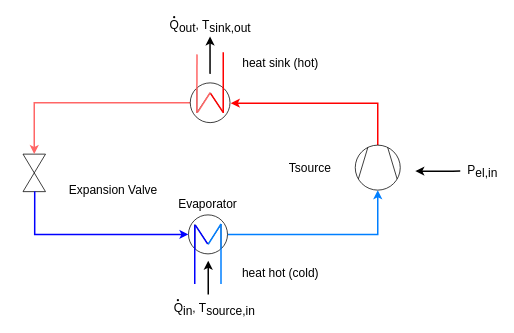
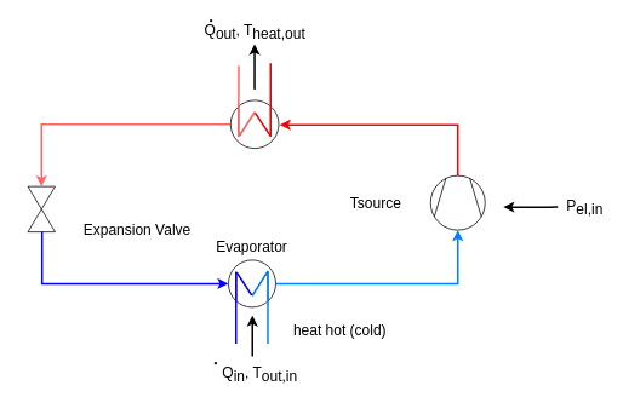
- <mxCell id="16" value="Q&lt;sub style=&quot;&quot;&gt;&lt;font style=&quot;font-size: 16px;&quot;&gt;out&lt;/font&gt;&lt;/sub&gt;, T&lt;span style=&quot;font-size: 16px;&quot;&gt;&lt;sub style=&quot;font-size: 16px;&quot;&gt;sink,out&lt;/sub&gt;&lt;/span&gt;" style="text;html=1;strokeColor=none;fillColor=none;align=center;verticalAlign=middle;whiteSpace=wrap;rounded=0;fontSize=16;" parent="1" vertex="1"><mxGeometry x="209.5" y="24" width="140" height="20" as="geometry" /></mxCell>
+ <mxCell id="16" value="Q&lt;sub style=&quot;&quot;&gt;&lt;font style=&quot;font-size: 16px;&quot;&gt;out&lt;/font&gt;&lt;/sub&gt;, T&lt;span style=&quot;font-size: 16px;&quot;&gt;&lt;sub style=&quot;font-size: 16px;&quot;&gt;heat,out&lt;/sub&gt;&lt;/span&gt;" style="text;html=1;strokeColor=none;fillColor=none;align=center;verticalAlign=middle;whiteSpace=wrap;rounded=0;fontSize=16;" parent="1" vertex="1"><mxGeometry x="209.5" y="24" width="140" height="20" as="geometry" /></mxCell>
- <mxCell id="28" value="heat sink (hot)" style="text;html=1;align=center;verticalAlign=middle;resizable=0;points=[];autosize=1;fontSize=16;" parent="1" vertex="1"><mxGeometry x="313" y="68" width="120" height="30" as="geometry" /></mxCell>
- <mxCell id="14" value="Q&lt;sub style=&quot;font-size: 16px;&quot;&gt;in&lt;/sub&gt;, T&lt;sub style=&quot;font-size: 16px;&quot;&gt;source,in&lt;/sub&gt;" style="text;html=1;strokeColor=none;fillColor=none;align=center;verticalAlign=middle;whiteSpace=wrap;rounded=0;fontSize=16;" parent="1" vertex="1"><mxGeometry x="215.5" y="402" width="139" height="20" as="geometry" /></mxCell>
+ <mxCell id="14" value="Q&lt;sub style=&quot;font-size: 16px;&quot;&gt;in&lt;/sub&gt;, T&lt;sub style=&quot;font-size: 16px;&quot;&gt;out,in&lt;/sub&gt;" style="text;html=1;strokeColor=none;fillColor=none;align=center;verticalAlign=middle;whiteSpace=wrap;rounded=0;fontSize=16;" parent="1" vertex="1"><mxGeometry x="215.5" y="402" width="139" height="20" as="geometry" /></mxCell>
